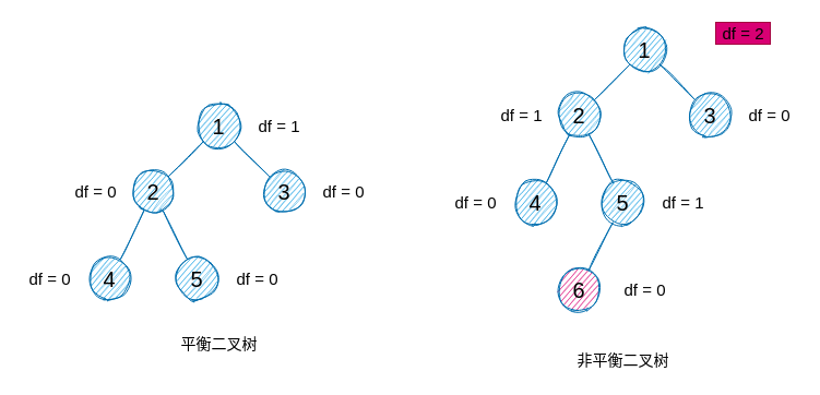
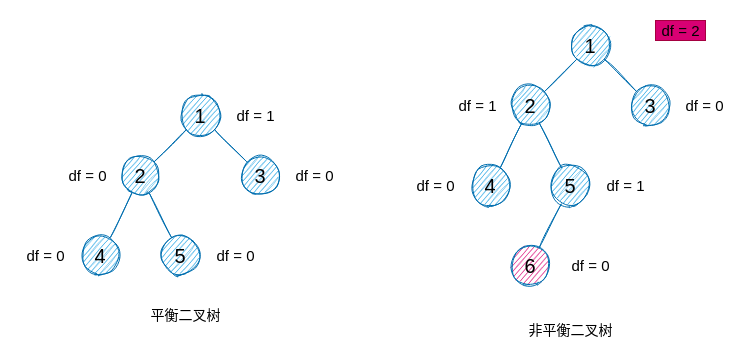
- <mxCell id="2" value="平衡二叉树" style="text;html=1;align=center;verticalAlign=middle;resizable=0;points=[];autosize=1;fontSize=14;fontColor=#000000;" vertex="1" parent="1"><mxGeometry x="155" y="305" width="90" height="20" as="geometry" /></mxCell>
+ <mxCell id="2" value="平衡二叉树" style="text;html=1;align=center;verticalAlign=middle;resizable=0;points=[];autosize=1;fontSize=14;fontColor=#000000;" vertex="1" parent="1"><mxGeometry x="140" y="305" width="90" height="20" as="geometry" /></mxCell>
